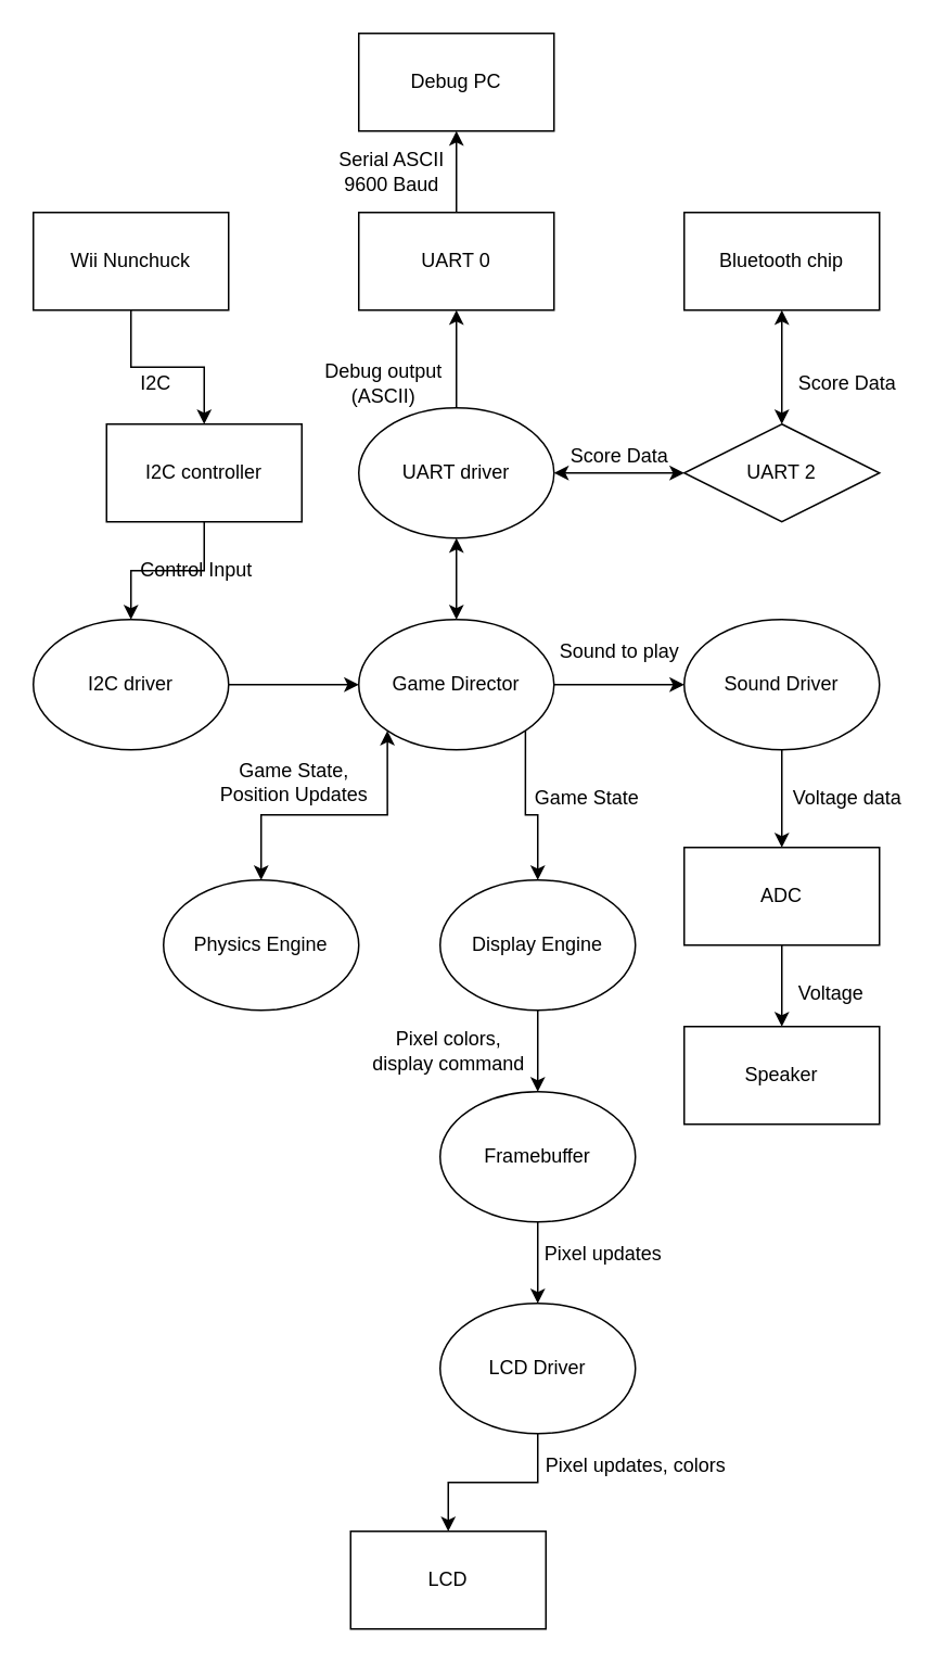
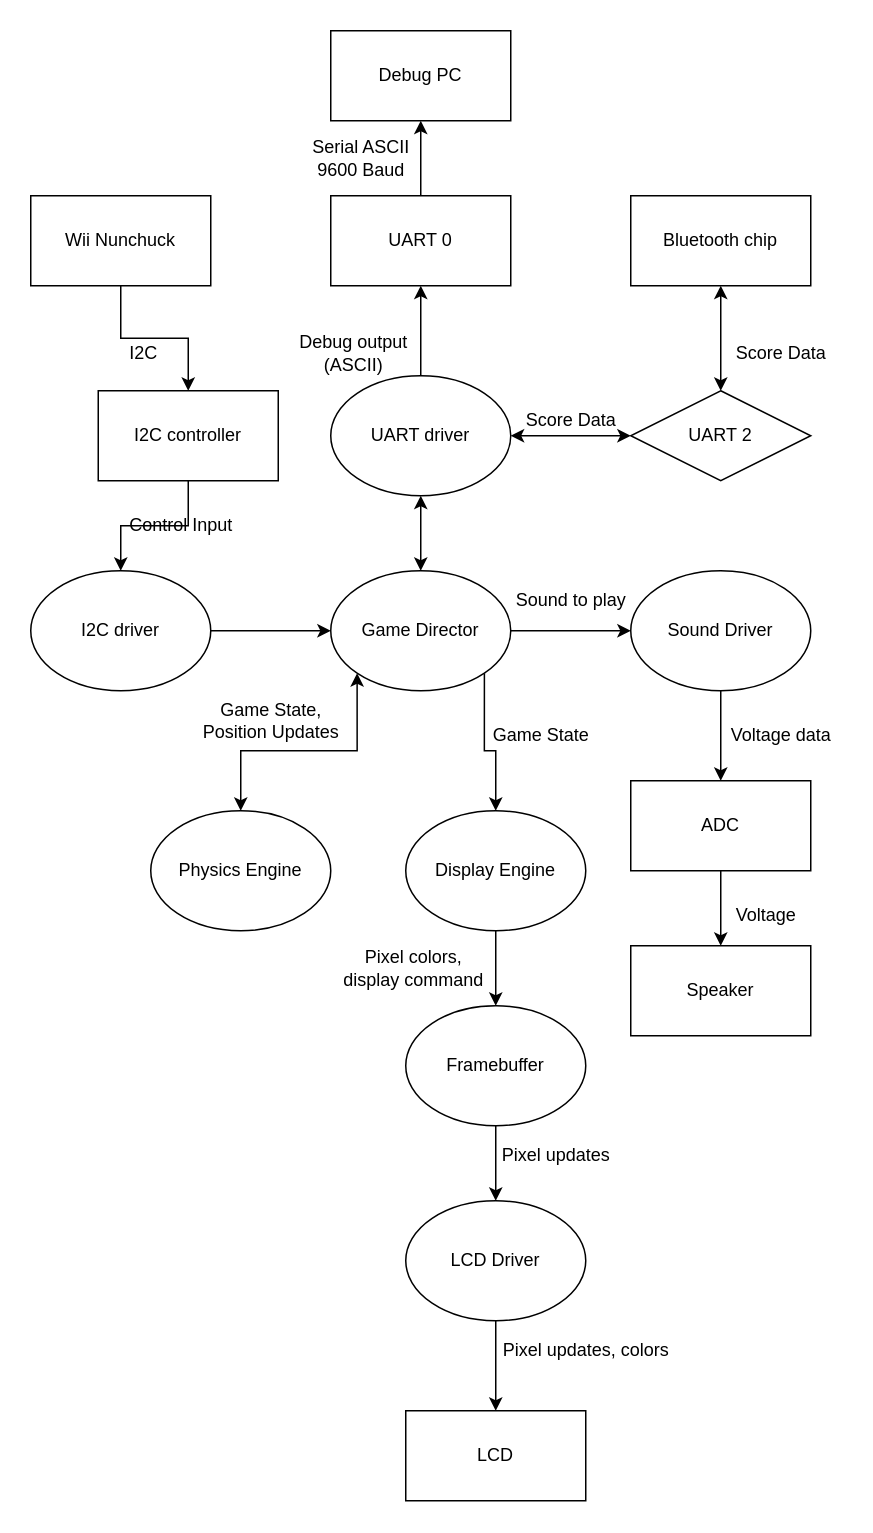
- <mxCell id="45" value="LCD" style="whiteSpace=wrap;html=1;" parent="1" vertex="1"><mxGeometry x="215" y="940" width="120" height="60" as="geometry" /></mxCell>
+ <mxCell id="45" value="LCD" style="whiteSpace=wrap;html=1;" parent="1" vertex="1"><mxGeometry x="270" y="940" width="120" height="60" as="geometry" /></mxCell>
